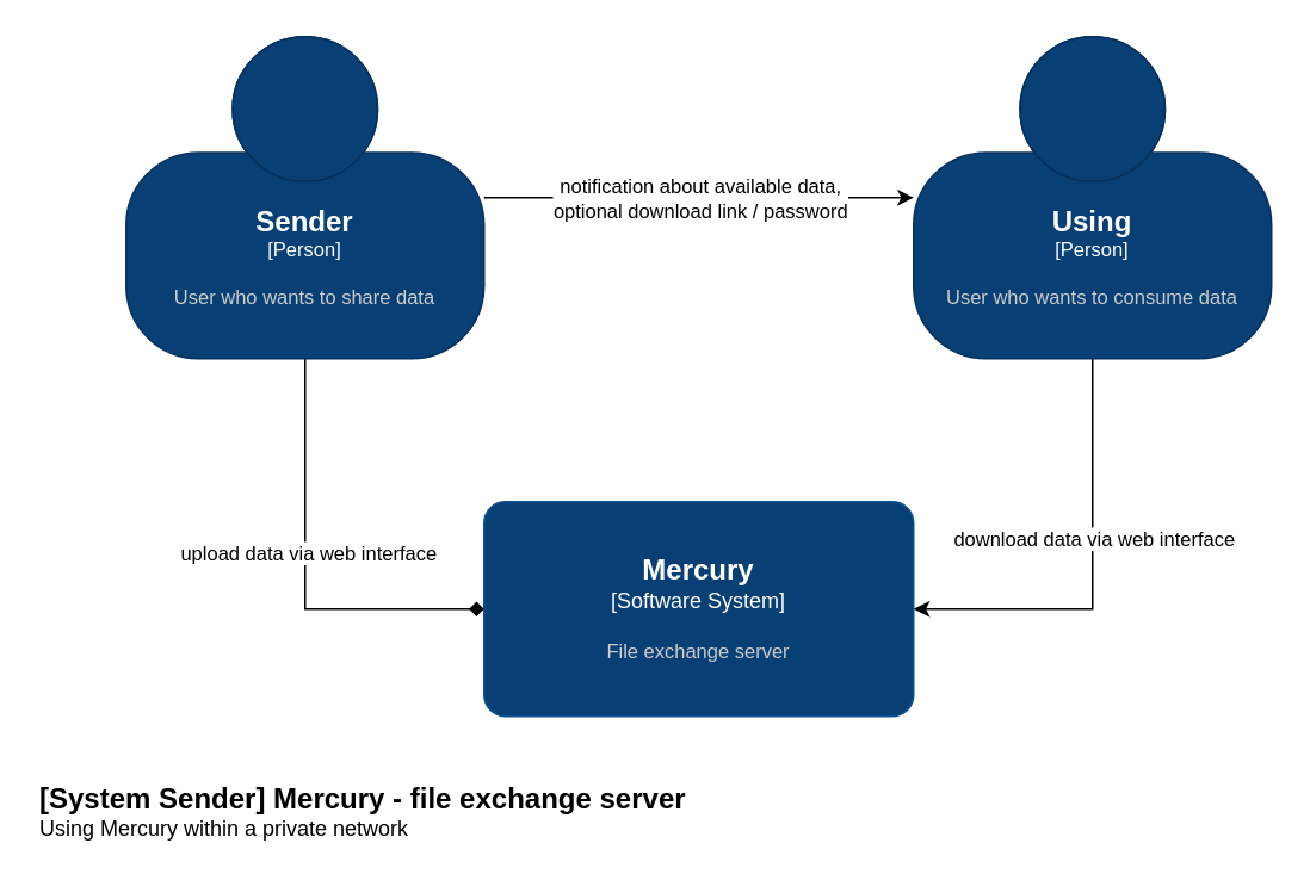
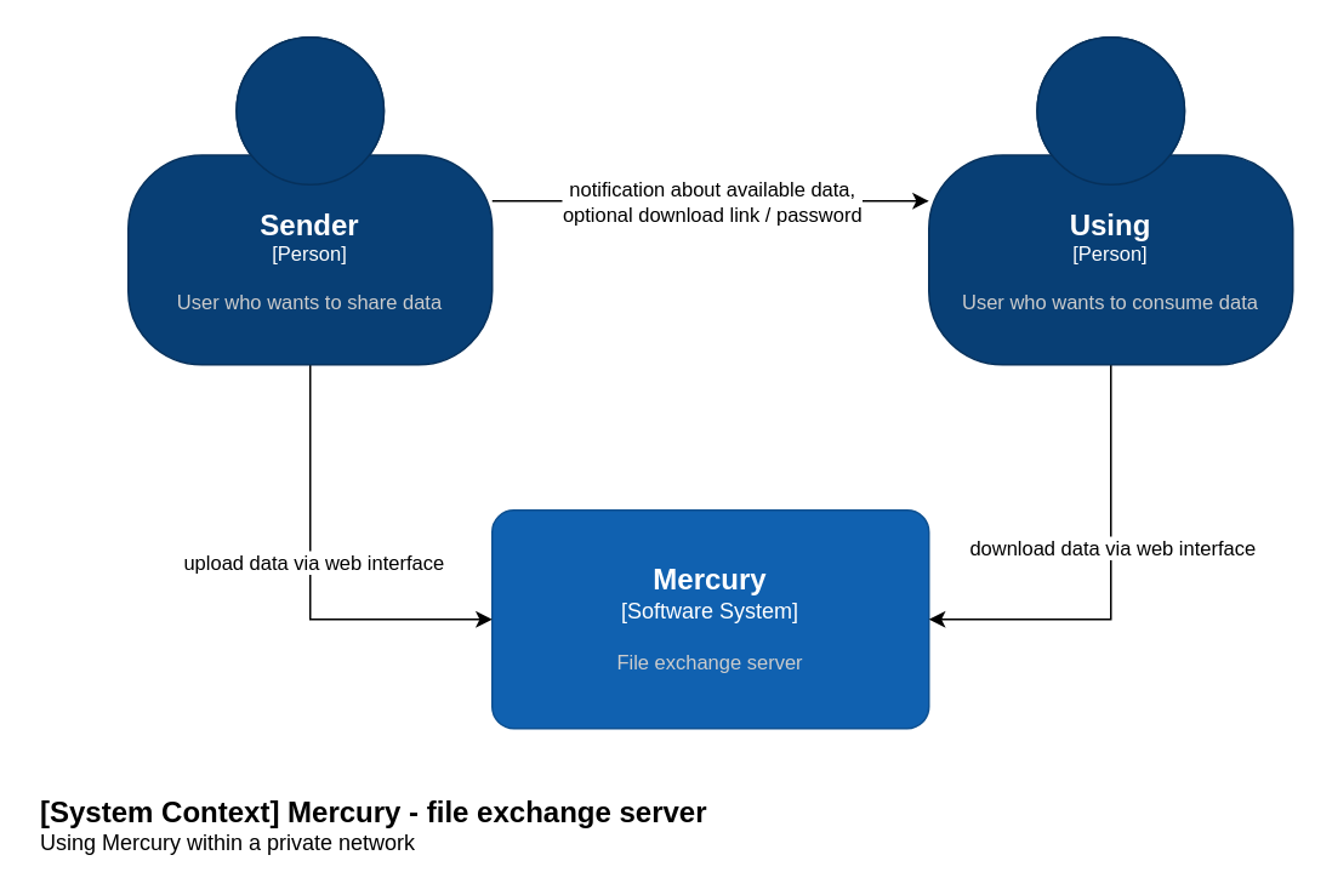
- <mxCell id="3" style="edgeStyle=orthogonalEdgeStyle;rounded=0;orthogonalLoop=1;jettySize=auto;html=1;entryX=0;entryY=0.5;entryDx=0;entryDy=0;entryPerimeter=0;endArrow=diamond;" edge="1" parent="1" source="7" target="2"><mxGeometry relative="1" as="geometry" /></mxCell>
+ <mxCell id="3" style="edgeStyle=orthogonalEdgeStyle;rounded=0;orthogonalLoop=1;jettySize=auto;html=1;entryX=0;entryY=0.5;entryDx=0;entryDy=0;entryPerimeter=0;" edge="1" parent="1" source="7" target="2"><mxGeometry relative="1" as="geometry" /></mxCell>
- <mxCell id="2" value="&lt;font style=&quot;font-size: 16px&quot;&gt;&lt;b&gt;Mercury&lt;/b&gt;&lt;/font&gt;&lt;div&gt;[Software System]&lt;/div&gt;&lt;br&gt;&lt;div&gt;&lt;font style=&quot;font-size: 11px&quot;&gt;&lt;font color=&quot;#cccccc&quot;&gt;File exchange server&lt;/font&gt;&lt;/div&gt;" style="rounded=1;whiteSpace=wrap;html=1;labelBackgroundColor=none;fillColor=#083f75;fontColor=#ffffff;align=center;arcSize=10;strokeColor=#0D5091;metaEdit=1;resizable=0;points=[[0.25,0,0],[0.5,0,0],[0.75,0,0],[1,0.25,0],[1,0.5,0],[1,0.75,0],[0.75,1,0],[0.5,1,0],[0.25,1,0],[0,0.75,0],[0,0.5,0],[0,0.25,0]];" vertex="1" parent="1"><mxGeometry x="270" y="280" width="240" height="120" as="geometry" /></mxCell>
+ <mxCell id="2" value="&lt;font style=&quot;font-size: 16px&quot;&gt;&lt;b&gt;Mercury&lt;/b&gt;&lt;/font&gt;&lt;div&gt;[Software System]&lt;/div&gt;&lt;br&gt;&lt;div&gt;&lt;font style=&quot;font-size: 11px&quot;&gt;&lt;font color=&quot;#cccccc&quot;&gt;File exchange server&lt;/font&gt;&lt;/div&gt;" style="rounded=1;whiteSpace=wrap;html=1;labelBackgroundColor=none;fillColor=#1061B0;fontColor=#ffffff;align=center;arcSize=10;strokeColor=#0D5091;metaEdit=1;resizable=0;points=[[0.25,0,0],[0.5,0,0],[0.75,0,0],[1,0.25,0],[1,0.5,0],[1,0.75,0],[0.75,1,0],[0.5,1,0],[0.25,1,0],[0,0.75,0],[0,0.5,0],[0,0.25,0]];" vertex="1" parent="1"><mxGeometry x="270" y="280" width="240" height="120" as="geometry" /></mxCell>
- <mxCell id="11" value="&lt;font style=&quot;font-size: 16px&quot;&gt;&lt;b&gt;&lt;div style=&quot;text-align: left&quot;&gt;[System Sender] Mercury - file exchange server&lt;/div&gt;&lt;/b&gt;&lt;/font&gt;&lt;div style=&quot;text-align: left&quot;&gt;Using Mercury within a private network&lt;/div&gt;" style="text;html=1;strokeColor=none;fillColor=none;align=left;verticalAlign=top;whiteSpace=wrap;rounded=0;metaEdit=1;allowArrows=0;resizable=1;rotatable=0;connectable=0;recursiveResize=0;expand=0;pointerEvents=0;points=[[0.25,0,0],[0.5,0,0],[0.75,0,0],[1,0.25,0],[1,0.5,0],[1,0.75,0],[0.75,1,0],[0.5,1,0],[0.25,1,0],[0,0.75,0],[0,0.5,0],[0,0.25,0]];" vertex="1" parent="1"><mxGeometry x="20" y="430" width="390" height="40" as="geometry" /></mxCell>
+ <mxCell id="11" value="&lt;font style=&quot;font-size: 16px&quot;&gt;&lt;b&gt;&lt;div style=&quot;text-align: left&quot;&gt;[System Context] Mercury - file exchange server&lt;/div&gt;&lt;/b&gt;&lt;/font&gt;&lt;div style=&quot;text-align: left&quot;&gt;Using Mercury within a private network&lt;/div&gt;" style="text;html=1;strokeColor=none;fillColor=none;align=left;verticalAlign=top;whiteSpace=wrap;rounded=0;metaEdit=1;allowArrows=0;resizable=1;rotatable=0;connectable=0;recursiveResize=0;expand=0;pointerEvents=0;points=[[0.25,0,0],[0.5,0,0],[0.75,0,0],[1,0.25,0],[1,0.5,0],[1,0.75,0],[0.75,1,0],[0.5,1,0],[0.25,1,0],[0,0.75,0],[0,0.5,0],[0,0.25,0]];" vertex="1" parent="1"><mxGeometry x="20" y="430" width="390" height="40" as="geometry" /></mxCell>
